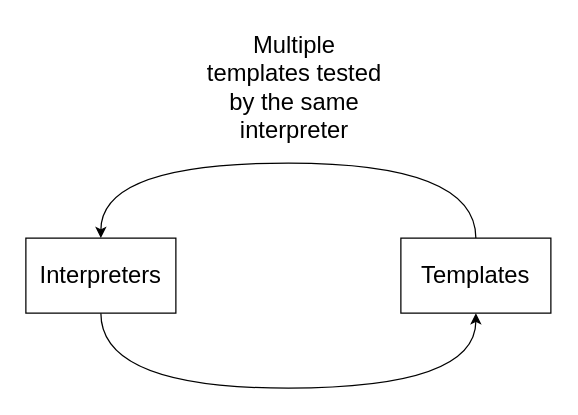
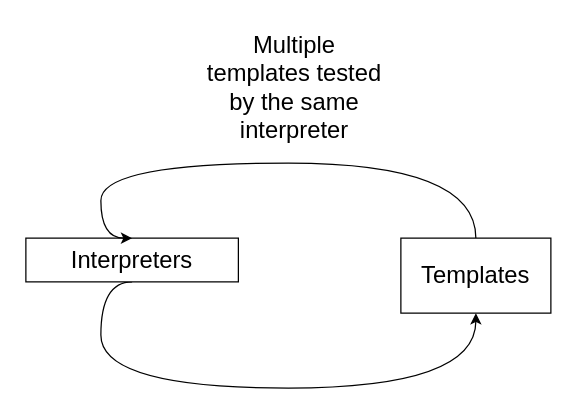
- <mxCell id="3" value="Interpreters" style="rounded=0;whiteSpace=wrap;html=1;fontSize=19;" vertex="1" parent="1"><mxGeometry x="20" y="190" width="120" height="60" as="geometry" /></mxCell>
+ <mxCell id="3" value="Interpreters" style="rounded=0;whiteSpace=wrap;html=1;fontSize=19;" vertex="1" parent="1"><mxGeometry x="20" y="190" width="170" height="35" as="geometry" /></mxCell>
